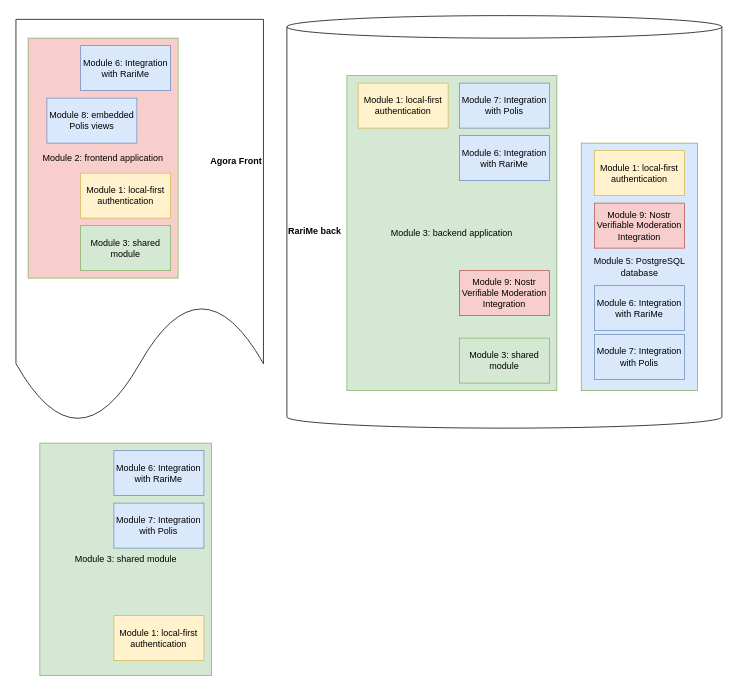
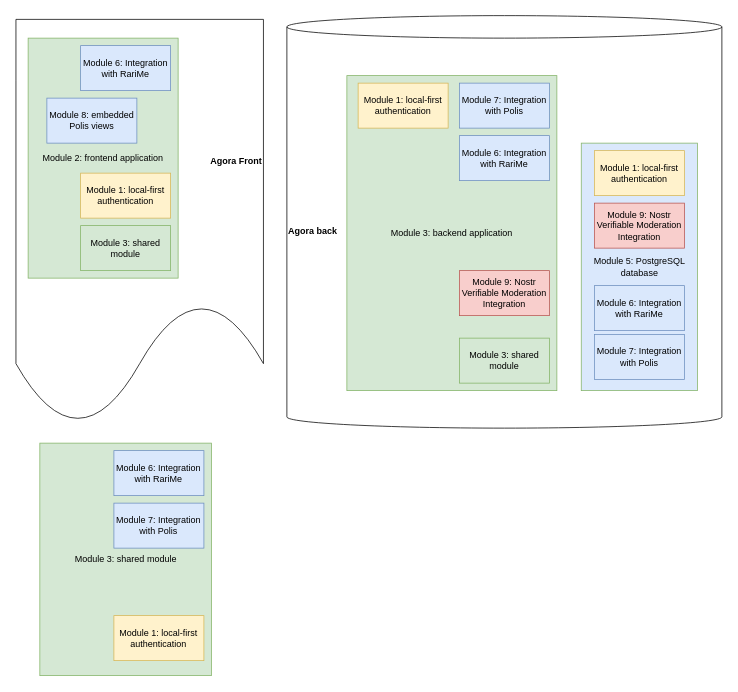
- <mxCell id="6" value="Module 2: frontend application" style="rounded=0;whiteSpace=wrap;html=1;fillColor=#f8cecc;strokeColor=#82b366;" vertex="1" parent="1"><mxGeometry x="37" y="50" width="200" height="320" as="geometry" /></mxCell>
+ <mxCell id="6" value="Module 2: frontend application" style="rounded=0;whiteSpace=wrap;html=1;fillColor=#d5e8d4;strokeColor=#82b366;" vertex="1" parent="1"><mxGeometry x="37" y="50" width="200" height="320" as="geometry" /></mxCell>
- <mxCell id="3" value="&lt;b&gt;RariMe back&lt;/b&gt;" style="shape=cylinder3;whiteSpace=wrap;html=1;boundedLbl=1;backgroundOutline=1;size=15;align=left;" vertex="1" parent="1"><mxGeometry x="382" y="20" width="580" height="550" as="geometry" /></mxCell>
+ <mxCell id="3" value="&lt;b&gt;Agora back&lt;/b&gt;" style="shape=cylinder3;whiteSpace=wrap;html=1;boundedLbl=1;backgroundOutline=1;size=15;align=left;" vertex="1" parent="1"><mxGeometry x="382" y="20" width="580" height="550" as="geometry" /></mxCell>
